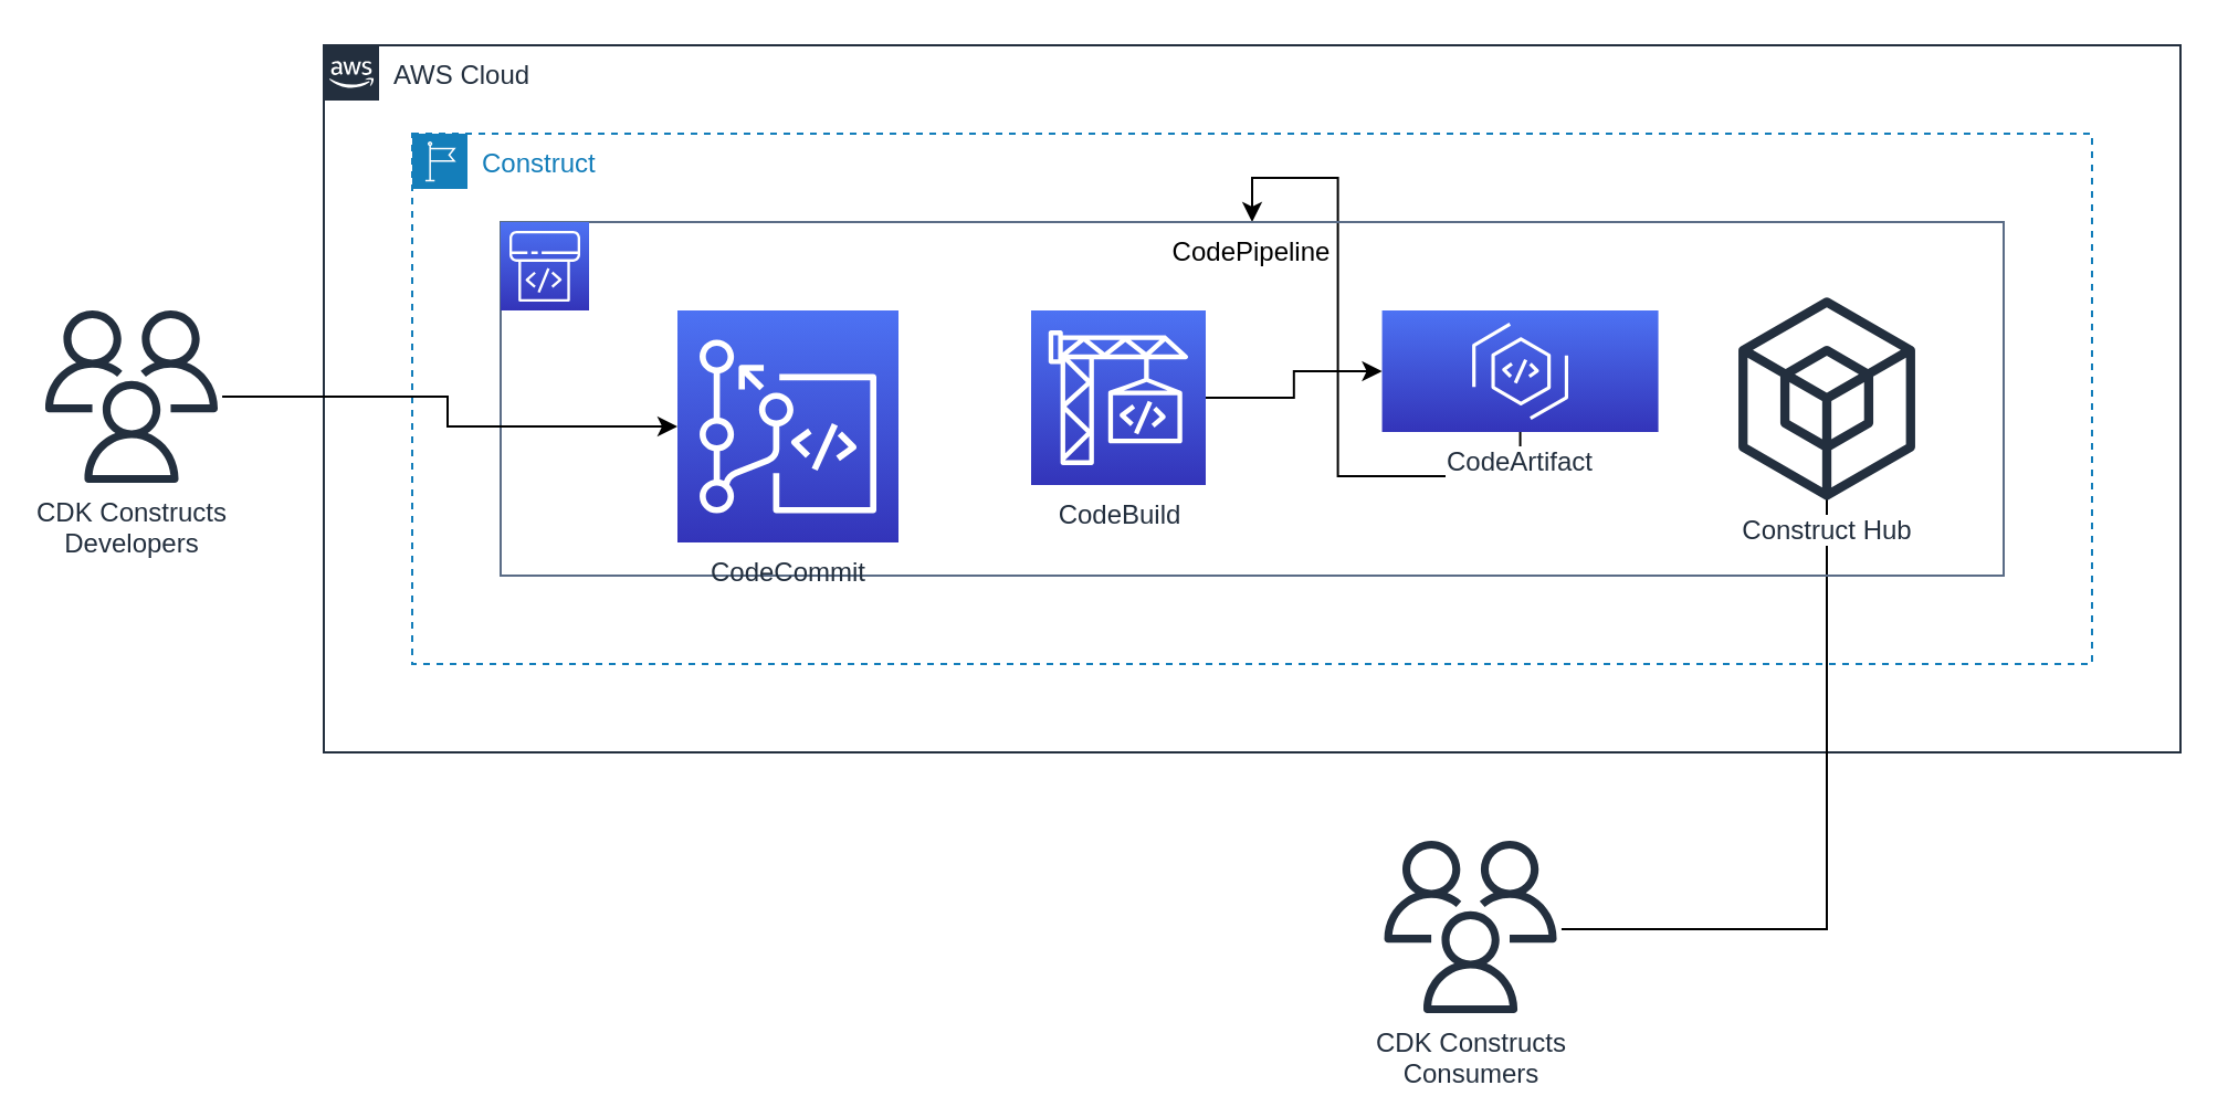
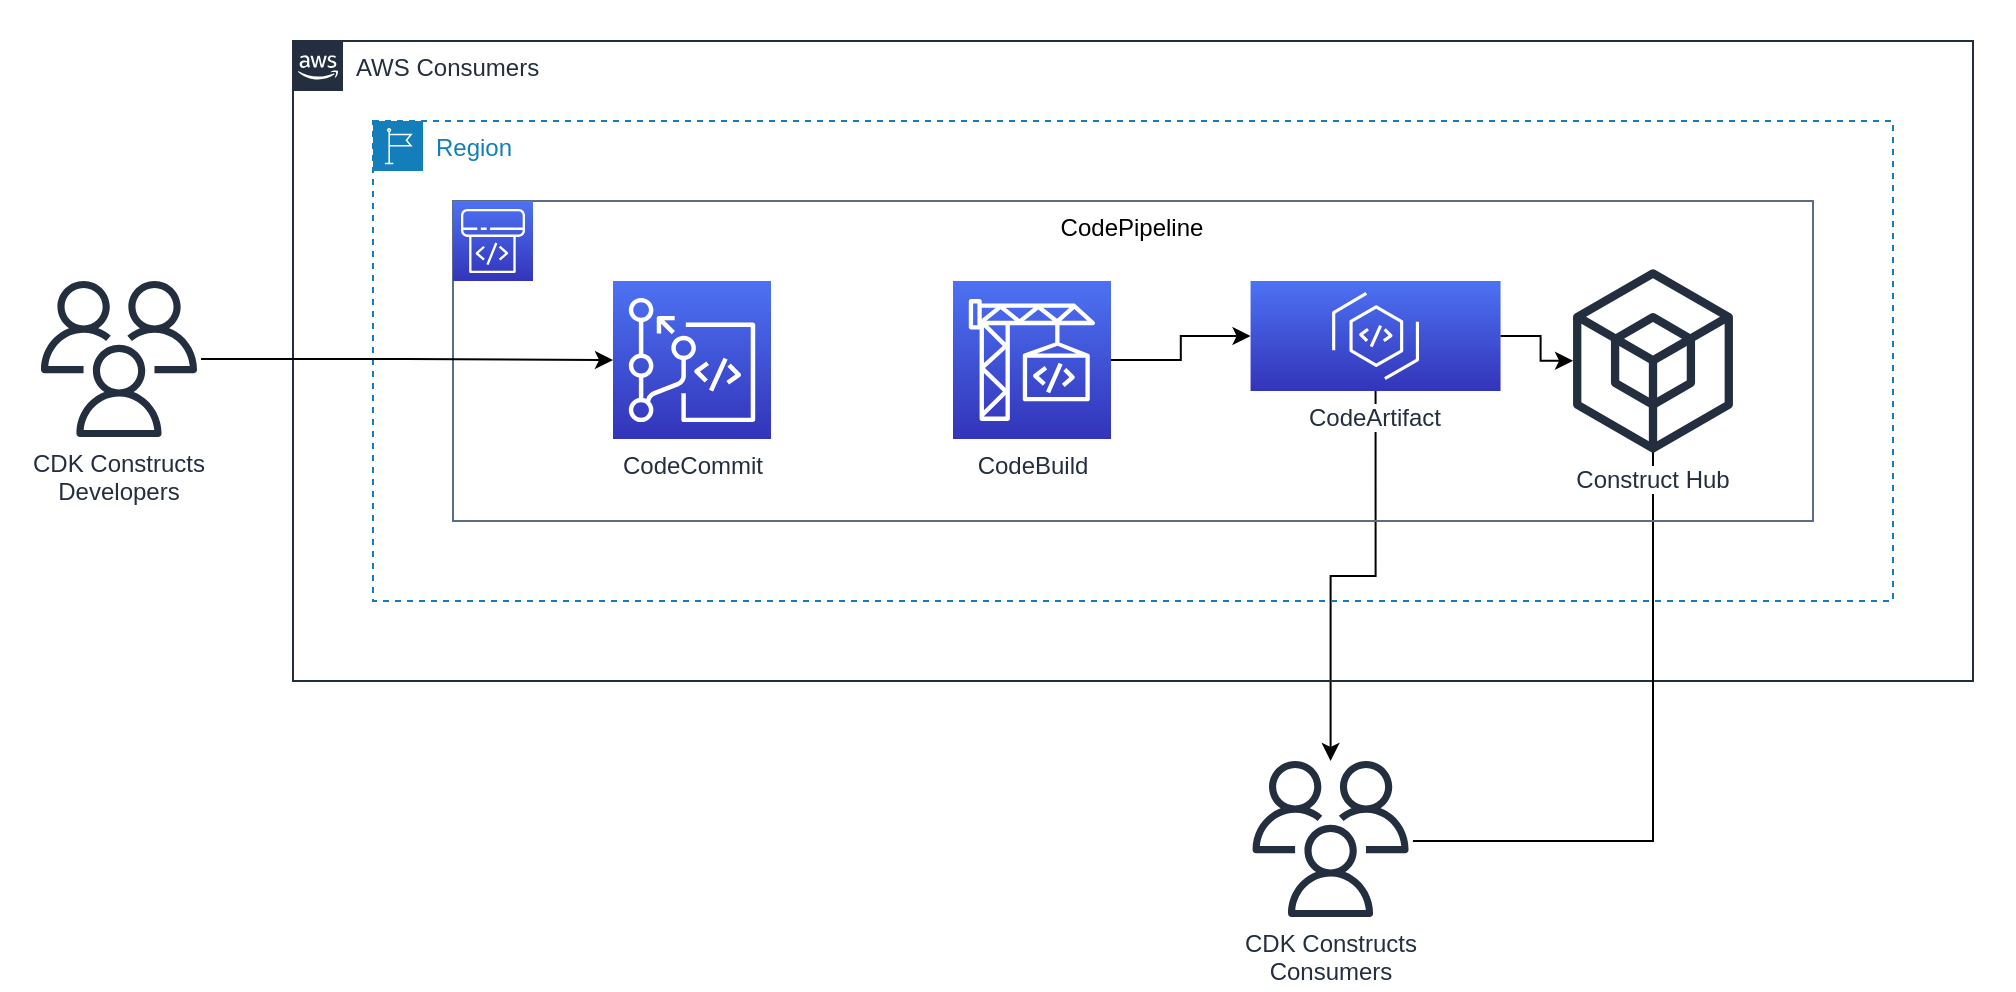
- <mxCell id="3" value="AWS Cloud" style="points=[[0,0],[0.25,0],[0.5,0],[0.75,0],[1,0],[1,0.25],[1,0.5],[1,0.75],[1,1],[0.75,1],[0.5,1],[0.25,1],[0,1],[0,0.75],[0,0.5],[0,0.25]];outlineConnect=0;gradientColor=none;html=1;whiteSpace=wrap;fontSize=12;fontStyle=0;container=1;pointerEvents=0;collapsible=0;recursiveResize=0;shape=mxgraph.aws4.group;grIcon=mxgraph.aws4.group_aws_cloud_alt;strokeColor=#232F3E;fillColor=none;verticalAlign=top;align=left;spacingLeft=30;fontColor=#232F3E;dashed=0;labelBackgroundColor=default;" parent="1" vertex="1"><mxGeometry x="146" y="20" width="840" height="320" as="geometry" /></mxCell>
+ <mxCell id="3" value="AWS Consumers" style="points=[[0,0],[0.25,0],[0.5,0],[0.75,0],[1,0],[1,0.25],[1,0.5],[1,0.75],[1,1],[0.75,1],[0.5,1],[0.25,1],[0,1],[0,0.75],[0,0.5],[0,0.25]];outlineConnect=0;gradientColor=none;html=1;whiteSpace=wrap;fontSize=12;fontStyle=0;container=1;pointerEvents=0;collapsible=0;recursiveResize=0;shape=mxgraph.aws4.group;grIcon=mxgraph.aws4.group_aws_cloud_alt;strokeColor=#232F3E;fillColor=none;verticalAlign=top;align=left;spacingLeft=30;fontColor=#232F3E;dashed=0;labelBackgroundColor=default;" parent="1" vertex="1"><mxGeometry x="146" y="20" width="840" height="320" as="geometry" /></mxCell>
- <mxCell id="4" value="Construct" style="points=[[0,0],[0.25,0],[0.5,0],[0.75,0],[1,0],[1,0.25],[1,0.5],[1,0.75],[1,1],[0.75,1],[0.5,1],[0.25,1],[0,1],[0,0.75],[0,0.5],[0,0.25]];outlineConnect=0;gradientColor=none;html=1;whiteSpace=wrap;fontSize=12;fontStyle=0;container=1;pointerEvents=0;collapsible=0;recursiveResize=0;shape=mxgraph.aws4.group;grIcon=mxgraph.aws4.group_region;strokeColor=#147EBA;fillColor=none;verticalAlign=top;align=left;spacingLeft=30;fontColor=#147EBA;dashed=1;" parent="3" vertex="1"><mxGeometry x="40" y="40" width="760" height="240" as="geometry" /></mxCell>
+ <mxCell id="4" value="Region" style="points=[[0,0],[0.25,0],[0.5,0],[0.75,0],[1,0],[1,0.25],[1,0.5],[1,0.75],[1,1],[0.75,1],[0.5,1],[0.25,1],[0,1],[0,0.75],[0,0.5],[0,0.25]];outlineConnect=0;gradientColor=none;html=1;whiteSpace=wrap;fontSize=12;fontStyle=0;container=1;pointerEvents=0;collapsible=0;recursiveResize=0;shape=mxgraph.aws4.group;grIcon=mxgraph.aws4.group_region;strokeColor=#147EBA;fillColor=none;verticalAlign=top;align=left;spacingLeft=30;fontColor=#147EBA;dashed=1;" parent="3" vertex="1"><mxGeometry x="40" y="40" width="760" height="240" as="geometry" /></mxCell>
- <mxCell id="2" style="edgeStyle=orthogonalEdgeStyle;rounded=0;orthogonalLoop=1;jettySize=auto;html=1;startArrow=none;startFill=0;strokeColor=default;labelBackgroundColor=default;fontColor=default;exitX=0.5;exitY=1;exitDx=0;exitDy=0;exitPerimeter=0;" parent="1" source="12" target="8" edge="1"><mxGeometry relative="1" as="geometry"><mxPoint x="546" y="596" as="sourcePoint" /><mxPoint x="636" y="520" as="targetPoint" /></mxGeometry></mxCell>
+ <mxCell id="2" style="edgeStyle=orthogonalEdgeStyle;rounded=0;orthogonalLoop=1;jettySize=auto;html=1;startArrow=none;startFill=0;strokeColor=default;labelBackgroundColor=default;fontColor=default;exitX=0.5;exitY=1;exitDx=0;exitDy=0;exitPerimeter=0;" parent="1" source="12" target="5" edge="1"><mxGeometry relative="1" as="geometry"><mxPoint x="546" y="596" as="sourcePoint" /><mxPoint x="636" y="520" as="targetPoint" /></mxGeometry></mxCell>
+ <mxCell id="16" style="edgeStyle=orthogonalEdgeStyle;rounded=0;orthogonalLoop=1;jettySize=auto;html=1;exitX=1;exitY=0.5;exitDx=0;exitDy=0;exitPerimeter=0;strokeColor=default;labelBackgroundColor=default;fontColor=default;" parent="7" source="12" target="17" edge="1"><mxGeometry relative="1" as="geometry"><mxPoint x="319" y="89.5" as="sourcePoint" /><mxPoint x="551" y="80" as="targetPoint" /></mxGeometry></mxCell>
- <mxCell id="11" value="CodeBuild" style="sketch=0;points=[[0,0,0],[0.25,0,0],[0.5,0,0],[0.75,0,0],[1,0,0],[0,1,0],[0.25,1,0],[0.5,1,0],[0.75,1,0],[1,1,0],[0,0.25,0],[0,0.5,0],[0,0.75,0],[1,0.25,0],[1,0.5,0],[1,0.75,0]];outlineConnect=0;fontColor=#232F3E;gradientColor=#4D72F3;gradientDirection=north;fillColor=#3334B9;strokeColor=#ffffff;dashed=0;verticalLabelPosition=bottom;verticalAlign=top;align=center;html=1;fontSize=12;fontStyle=0;aspect=fixed;shape=mxgraph.aws4.resourceIcon;resIcon=mxgraph.aws4.codebuild;labelBackgroundColor=default;" parent="7" vertex="1"><mxGeometry x="230.0" y="40" width="79" height="79" as="geometry" /></mxCell>
+ <mxCell id="11" value="CodeBuild" style="sketch=0;points=[[0,0,0],[0.25,0,0],[0.5,0,0],[0.75,0,0],[1,0,0],[0,1,0],[0.25,1,0],[0.5,1,0],[0.75,1,0],[1,1,0],[0,0.25,0],[0,0.5,0],[0,0.75,0],[1,0.25,0],[1,0.5,0],[1,0.75,0]];outlineConnect=0;fontColor=#232F3E;gradientColor=#4D72F3;gradientDirection=north;fillColor=#3334B9;strokeColor=#ffffff;dashed=0;verticalLabelPosition=bottom;verticalAlign=top;align=center;html=1;fontSize=12;fontStyle=0;aspect=fixed;shape=mxgraph.aws4.resourceIcon;resIcon=mxgraph.aws4.codebuild;labelBackgroundColor=default;" parent="7" vertex="1"><mxGeometry x="240" y="40" width="79" height="79" as="geometry" /></mxCell>
- <mxCell id="10" value="CodeCommit" style="sketch=0;points=[[0,0,0],[0.25,0,0],[0.5,0,0],[0.75,0,0],[1,0,0],[0,1,0],[0.25,1,0],[0.5,1,0],[0.75,1,0],[1,1,0],[0,0.25,0],[0,0.5,0],[0,0.75,0],[1,0.25,0],[1,0.5,0],[1,0.75,0]];outlineConnect=0;fontColor=#232F3E;gradientColor=#4D72F3;gradientDirection=north;fillColor=#3334B9;strokeColor=#ffffff;dashed=0;verticalLabelPosition=bottom;verticalAlign=top;align=center;html=1;fontSize=12;fontStyle=0;aspect=fixed;shape=mxgraph.aws4.resourceIcon;resIcon=mxgraph.aws4.codecommit;" parent="7" vertex="1"><mxGeometry x="70" y="40" width="100" height="105" as="geometry" /></mxCell>
+ <mxCell id="10" value="CodeCommit" style="sketch=0;points=[[0,0,0],[0.25,0,0],[0.5,0,0],[0.75,0,0],[1,0,0],[0,1,0],[0.25,1,0],[0.5,1,0],[0.75,1,0],[1,1,0],[0,0.25,0],[0,0.5,0],[0,0.75,0],[1,0.25,0],[1,0.5,0],[1,0.75,0]];outlineConnect=0;fontColor=#232F3E;gradientColor=#4D72F3;gradientDirection=north;fillColor=#3334B9;strokeColor=#ffffff;dashed=0;verticalLabelPosition=bottom;verticalAlign=top;align=center;html=1;fontSize=12;fontStyle=0;aspect=fixed;shape=mxgraph.aws4.resourceIcon;resIcon=mxgraph.aws4.codecommit;" parent="7" vertex="1"><mxGeometry x="70" y="40" width="79" height="79" as="geometry" /></mxCell>
